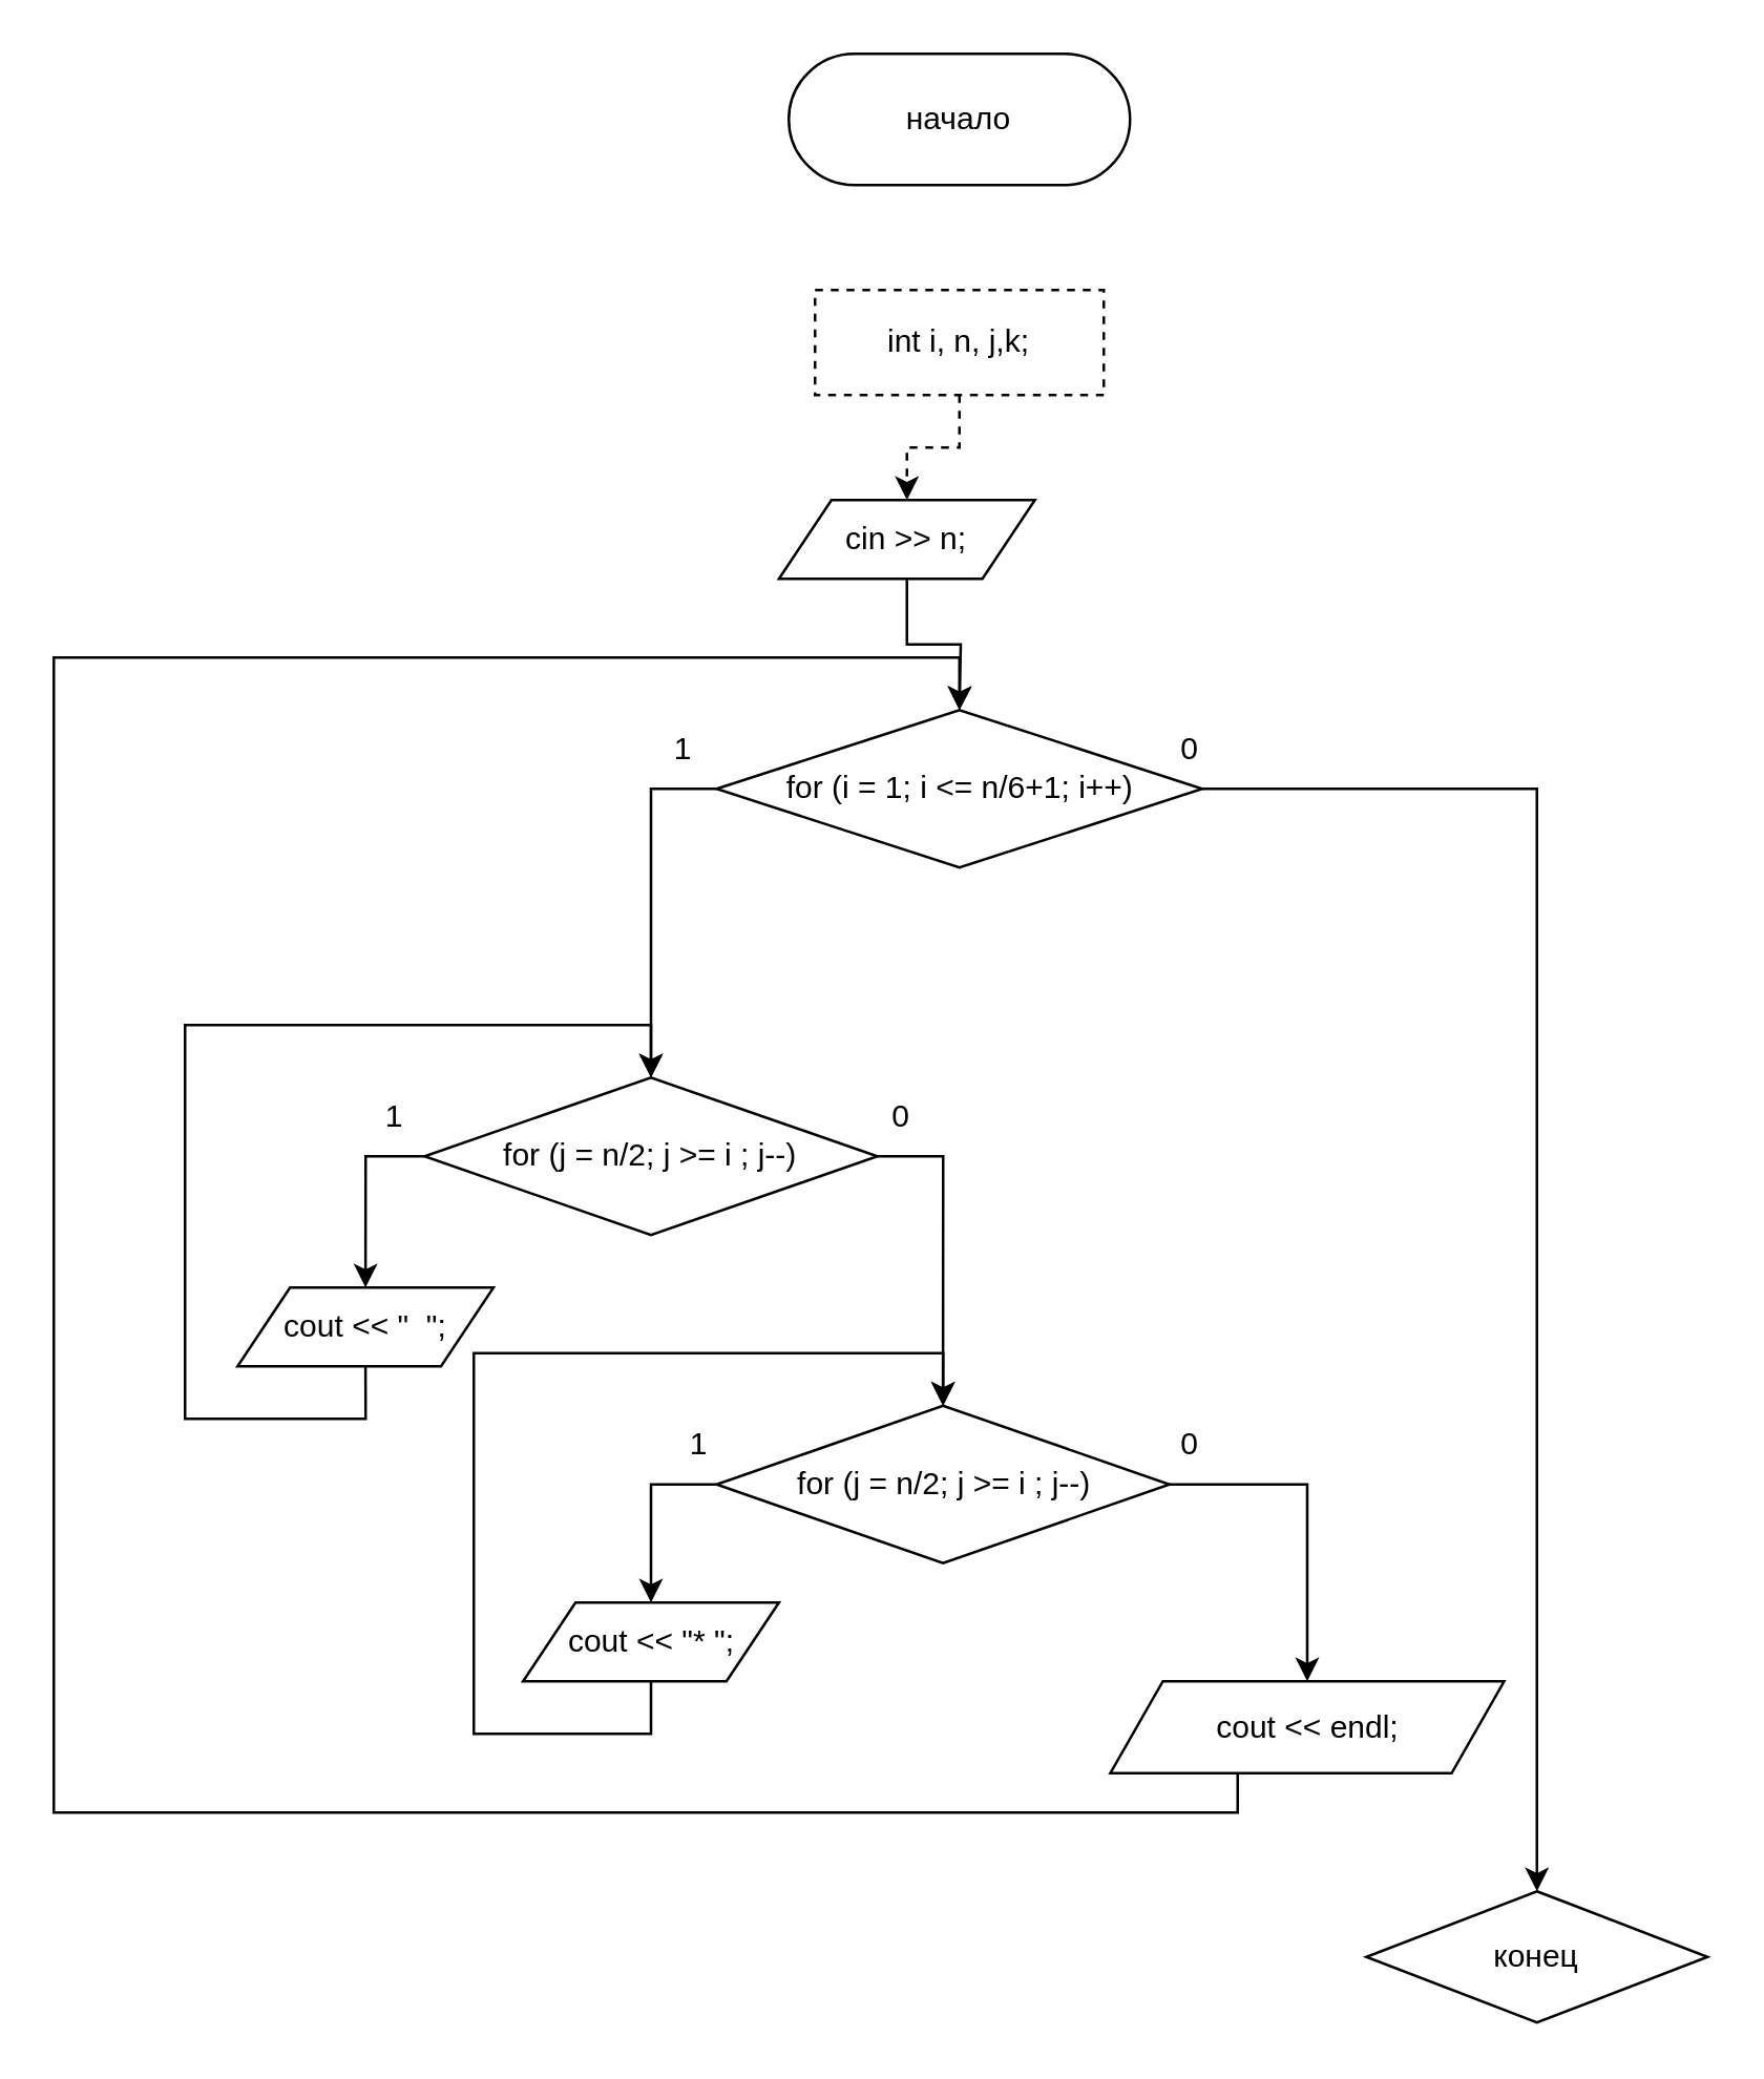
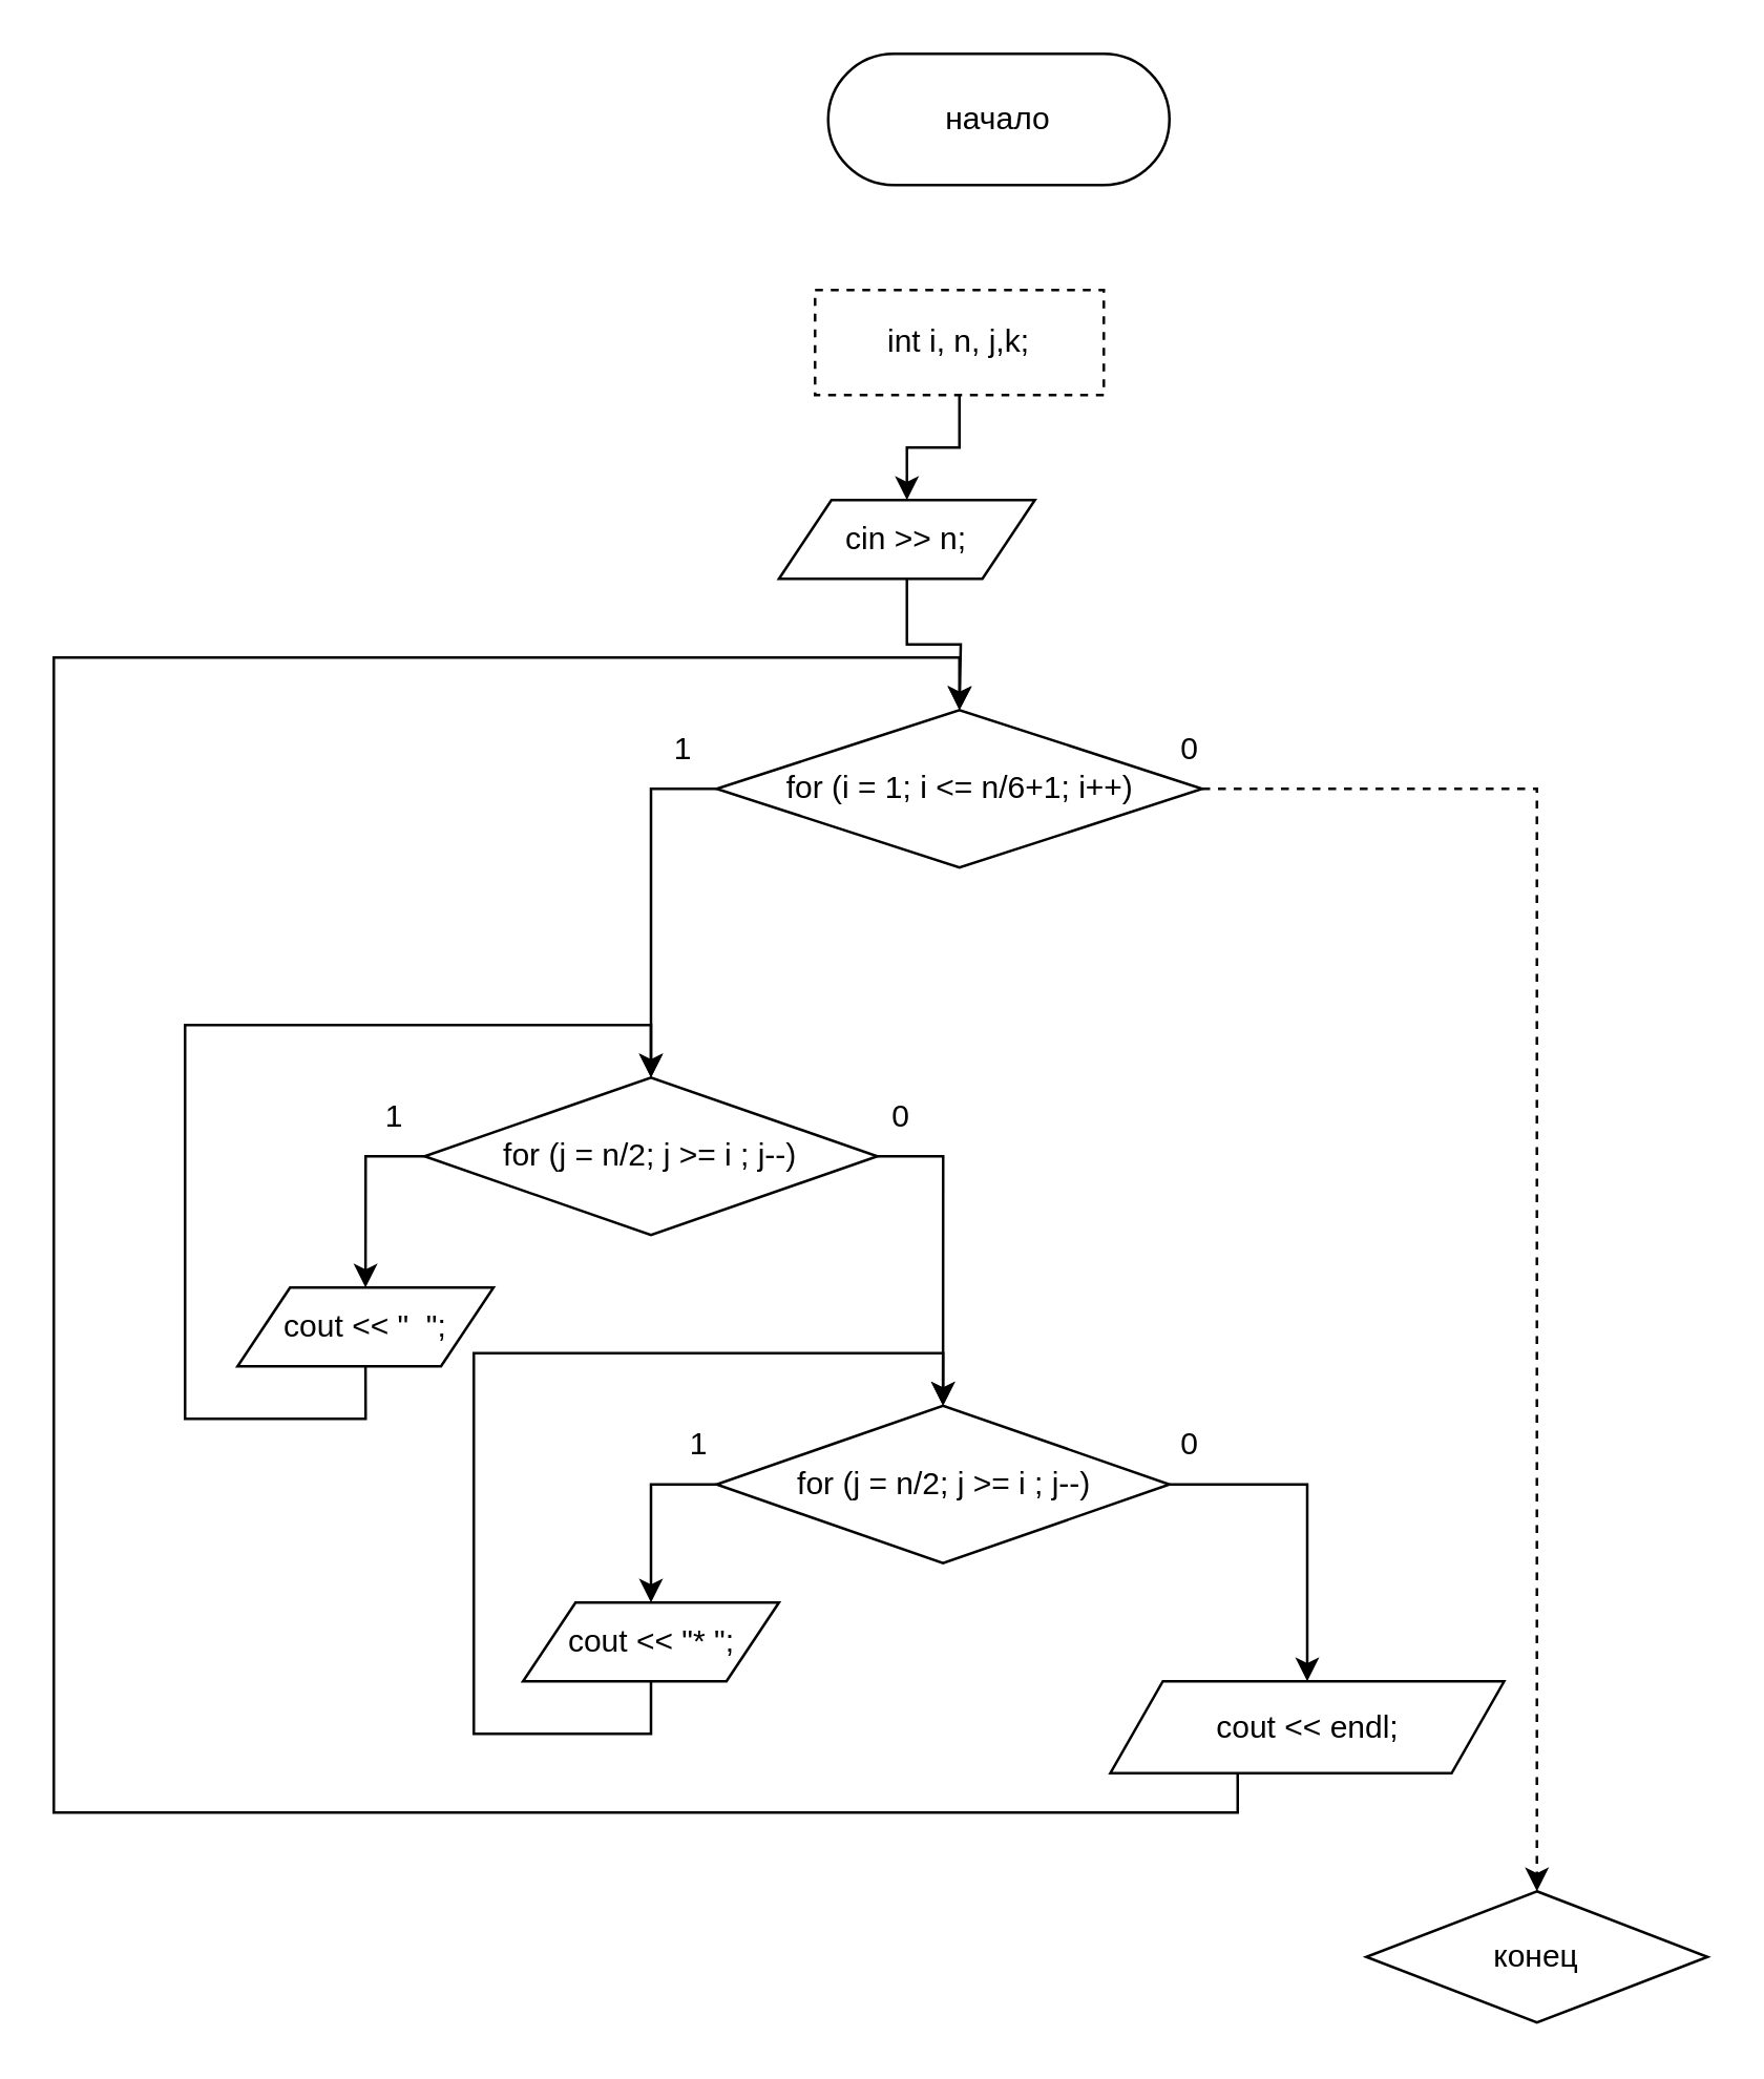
- <mxCell id="2" value="начало" style="rounded=1;whiteSpace=wrap;html=1;arcSize=50;" vertex="1" parent="1"><mxGeometry x="300" y="20" width="130" height="50" as="geometry" /></mxCell>
+ <mxCell id="2" value="начало" style="rounded=1;whiteSpace=wrap;html=1;arcSize=50;" vertex="1" parent="1"><mxGeometry x="315" y="20" width="130" height="50" as="geometry" /></mxCell>
- <mxCell id="3" style="edgeStyle=orthogonalEdgeStyle;rounded=0;orthogonalLoop=1;jettySize=auto;html=1;exitX=0.5;exitY=1;exitDx=0;exitDy=0;entryX=0.5;entryY=0;entryDx=0;entryDy=0;dashed=1;" edge="1" parent="1" source="4" target="6"><mxGeometry relative="1" as="geometry" /></mxCell>
+ <mxCell id="3" style="edgeStyle=orthogonalEdgeStyle;rounded=0;orthogonalLoop=1;jettySize=auto;html=1;exitX=0.5;exitY=1;exitDx=0;exitDy=0;entryX=0.5;entryY=0;entryDx=0;entryDy=0;" edge="1" parent="1" source="4" target="6"><mxGeometry relative="1" as="geometry" /></mxCell>
- <mxCell id="8" style="edgeStyle=orthogonalEdgeStyle;rounded=0;orthogonalLoop=1;jettySize=auto;html=1;exitX=1;exitY=0.5;exitDx=0;exitDy=0;entryX=0.5;entryY=0;entryDx=0;entryDy=0;" edge="1" parent="1" source="9" target="10"><mxGeometry relative="1" as="geometry" /></mxCell>
+ <mxCell id="8" style="edgeStyle=orthogonalEdgeStyle;rounded=0;orthogonalLoop=1;jettySize=auto;html=1;exitX=1;exitY=0.5;exitDx=0;exitDy=0;entryX=0.5;entryY=0;entryDx=0;entryDy=0;dashed=1;" edge="1" parent="1" source="9" target="10"><mxGeometry relative="1" as="geometry" /></mxCell>
